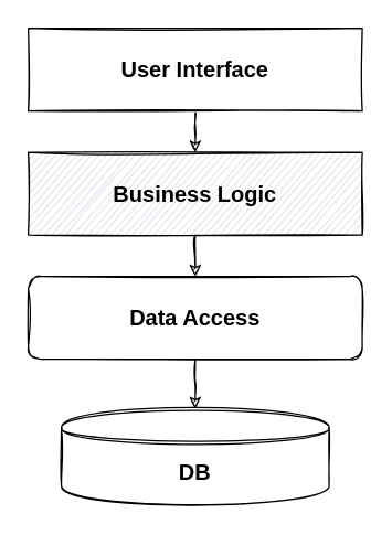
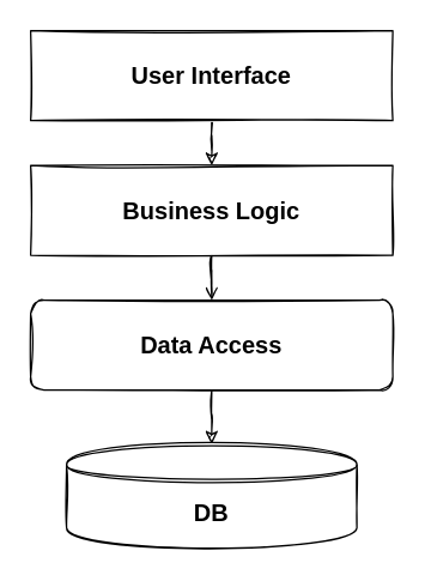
- <mxCell id="6" value="Business Logic" style="rounded=0;whiteSpace=wrap;html=1;sketch=1;fontStyle=1;fontSize=16;fontFamily=Helvetica;fillColor=#e1d5e7;" vertex="1" parent="1"><mxGeometry x="20" y="110" width="242" height="60" as="geometry" /></mxCell>
+ <mxCell id="6" value="Business Logic" style="rounded=0;whiteSpace=wrap;html=1;sketch=1;fontStyle=1;fontSize=16;fontFamily=Helvetica;" vertex="1" parent="1"><mxGeometry x="20" y="110" width="242" height="60" as="geometry" /></mxCell>
- <mxCell id="5" value="" style="edgeStyle=orthogonalEdgeStyle;rounded=0;orthogonalLoop=1;jettySize=auto;html=1;sketch=1;" edge="1" parent="1" source="6" target="8"><mxGeometry relative="1" as="geometry" /></mxCell>
+ <mxCell id="5" value="" style="edgeStyle=orthogonalEdgeStyle;rounded=0;orthogonalLoop=1;jettySize=auto;html=1;sketch=1;endArrow=open;" edge="1" parent="1" source="6" target="8"><mxGeometry relative="1" as="geometry" /></mxCell>
